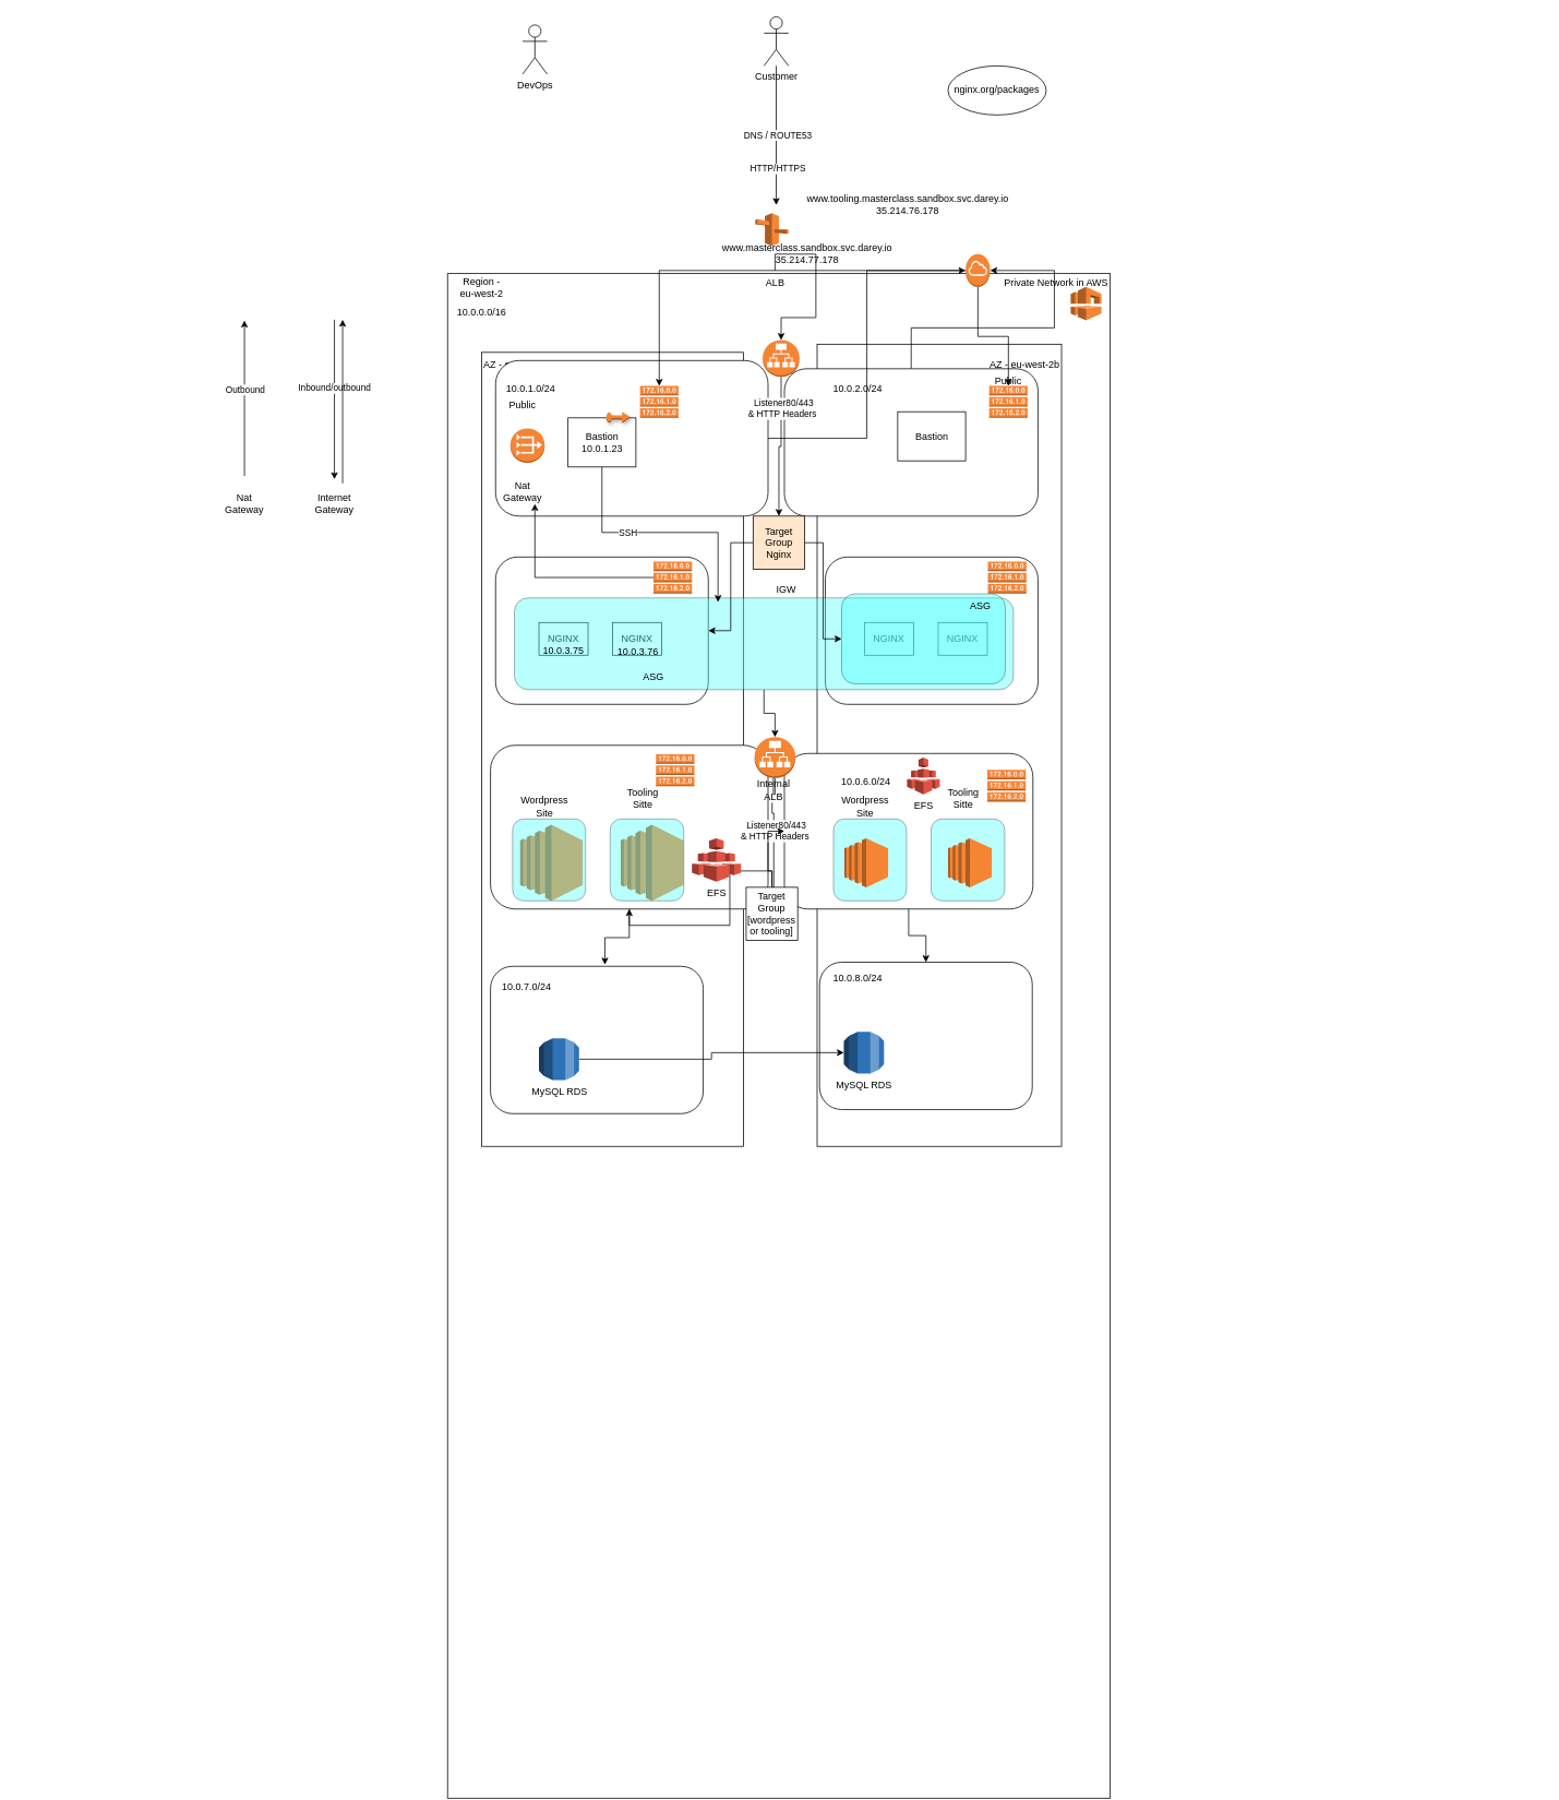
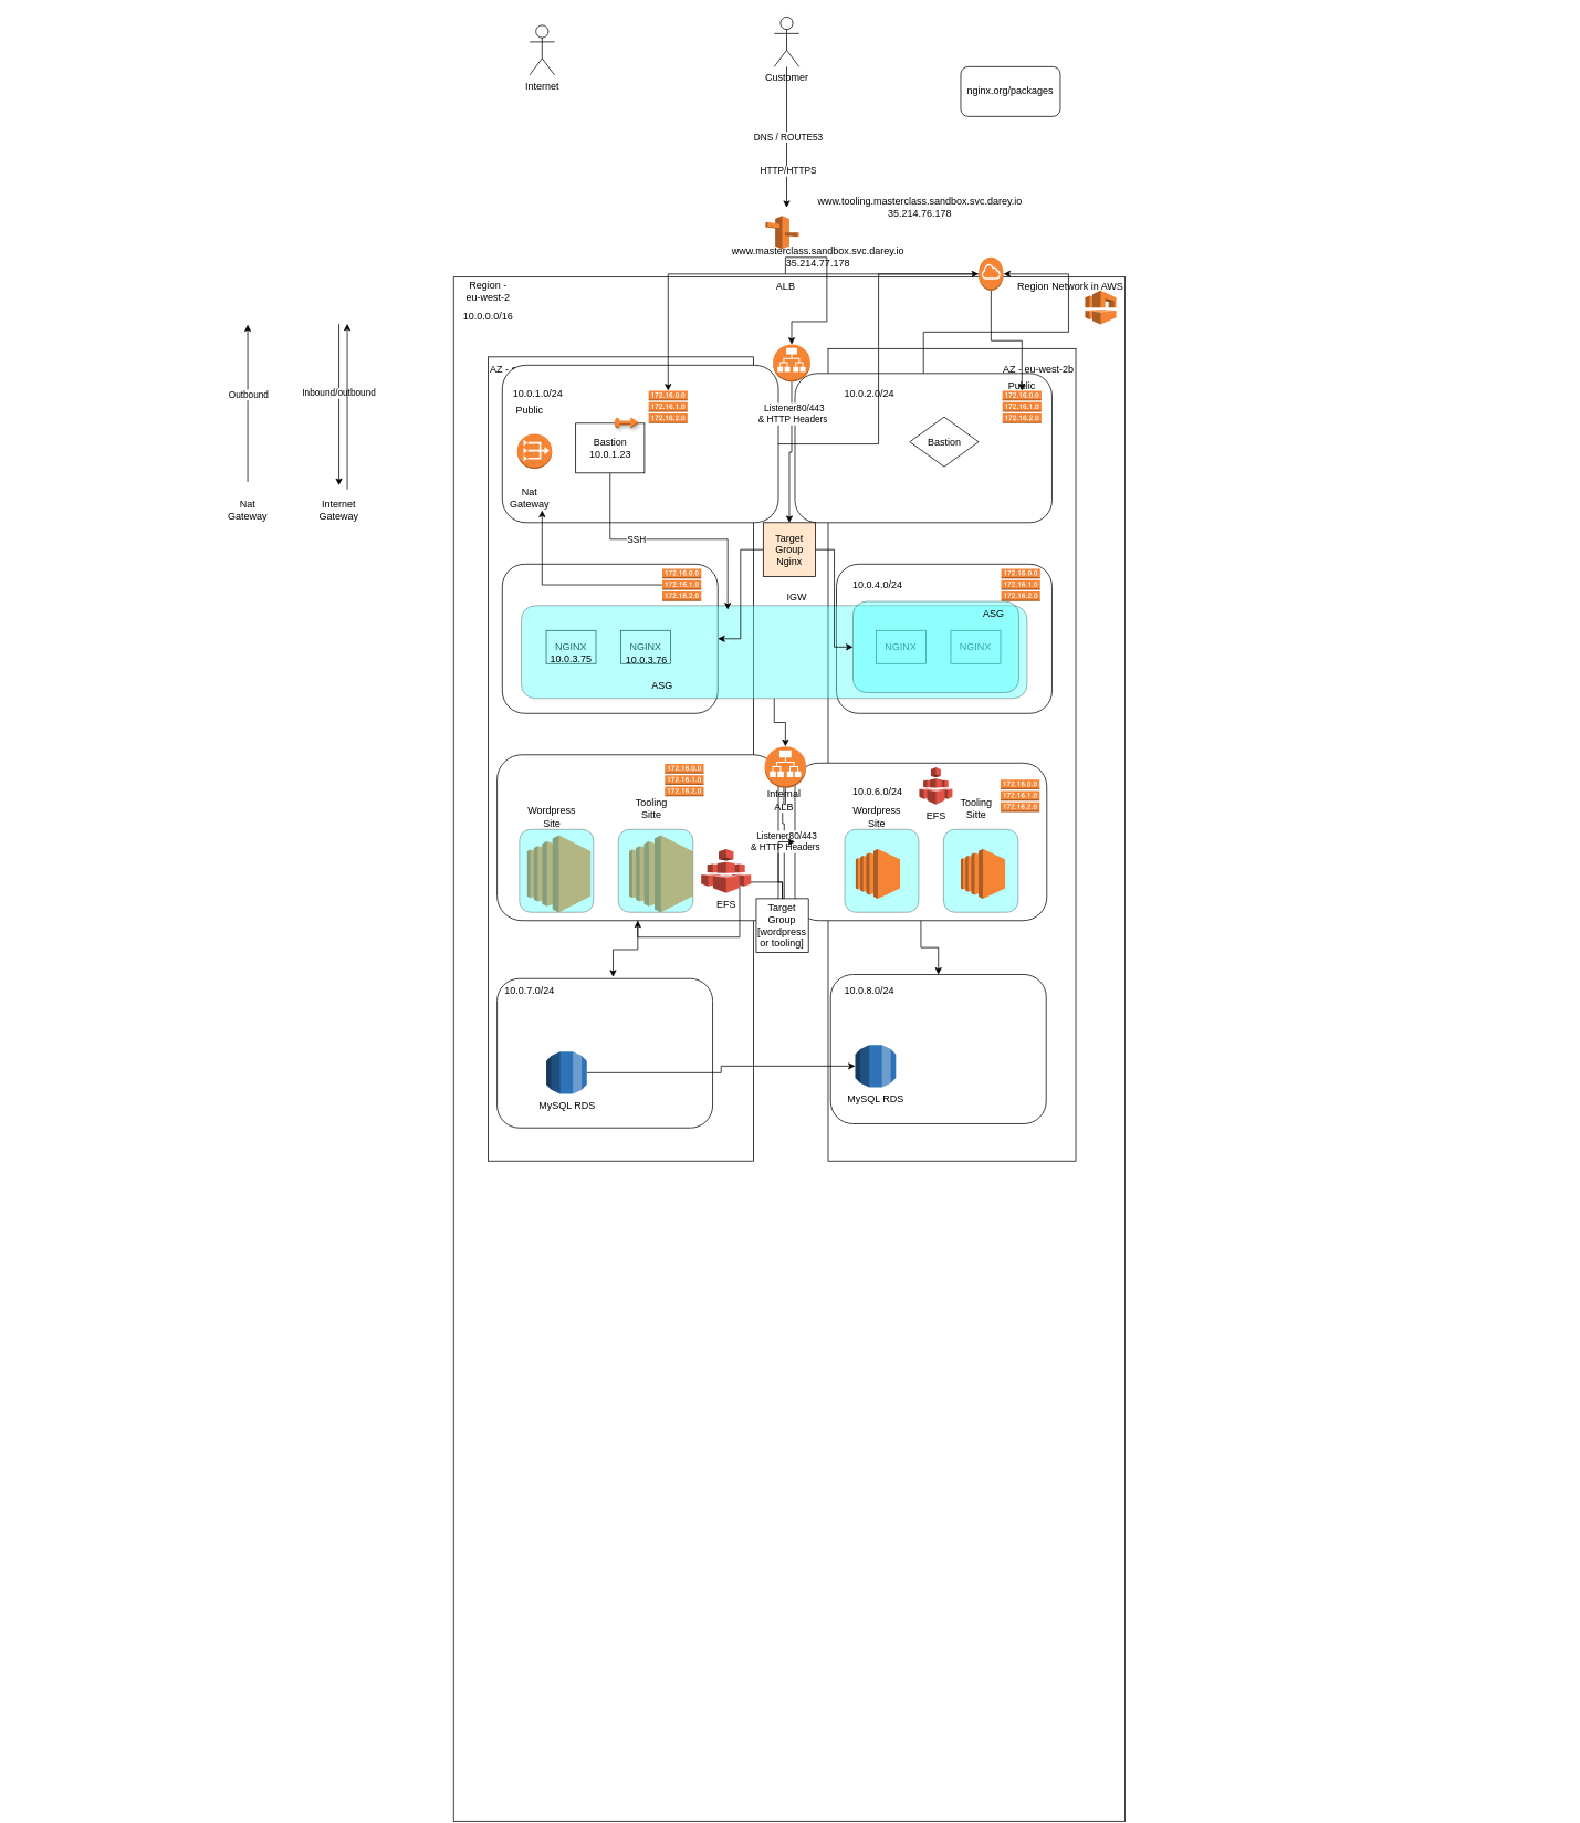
- <mxCell id="61" value="DevOps" style="shape=umlActor;verticalLabelPosition=bottom;verticalAlign=top;html=1;outlineConnect=0;" parent="1" vertex="1"><mxGeometry x="638" y="30" width="30" height="60" as="geometry" /></mxCell>
+ <mxCell id="61" value="Internet" style="shape=umlActor;verticalLabelPosition=bottom;verticalAlign=top;html=1;outlineConnect=0;" parent="1" vertex="1"><mxGeometry x="638" y="30" width="30" height="60" as="geometry" /></mxCell>
- <mxCell id="67" value="nginx.org/packages" style="ellipse;whiteSpace=wrap;html=1;fillColor=#FFFFFF;" parent="1" vertex="1"><mxGeometry x="1158" y="80" width="120" height="60" as="geometry" /></mxCell>
+ <mxCell id="67" value="nginx.org/packages" style="rounded=1;whiteSpace=wrap;html=1;fillColor=#FFFFFF;" parent="1" vertex="1"><mxGeometry x="1158" y="80" width="120" height="60" as="geometry" /></mxCell>
- <mxCell id="4" value="Private Network in AWS" style="text;html=1;strokeColor=none;fillColor=none;align=center;verticalAlign=middle;whiteSpace=wrap;rounded=0;" parent="1" vertex="1"><mxGeometry x="1216" y="340" width="148.75" height="10" as="geometry" /></mxCell>
+ <mxCell id="4" value="Region Network in AWS" style="text;html=1;strokeColor=none;fillColor=none;align=center;verticalAlign=middle;whiteSpace=wrap;rounded=0;" parent="1" vertex="1"><mxGeometry x="1216" y="340" width="148.75" height="10" as="geometry" /></mxCell>
- <mxCell id="60" value="Bastion" style="rounded=0;whiteSpace=wrap;html=1;fillColor=#FFFFFF;" parent="1" vertex="1"><mxGeometry x="1096.5" y="502.5" width="83" height="60" as="geometry" /></mxCell>
+ <mxCell id="60" value="Bastion" style="rhombus;whiteSpace=wrap;html=1;fillColor=#FFFFFF;" parent="1" vertex="1"><mxGeometry x="1096.5" y="502.5" width="83" height="60" as="geometry" /></mxCell>
+ <mxCell id="31" value="10.0.4.0/24" style="text;html=1;strokeColor=none;fillColor=none;align=center;verticalAlign=middle;whiteSpace=wrap;rounded=0;" parent="1" vertex="1"><mxGeometry x="1028" y="690" width="60" height="30" as="geometry" /></mxCell>
- <mxCell id="34" value="10.0.7.0/24" style="text;html=1;strokeColor=none;fillColor=none;align=center;verticalAlign=middle;whiteSpace=wrap;rounded=0;" parent="1" vertex="1"><mxGeometry x="613" y="1190" width="60" height="30" as="geometry" /></mxCell>
+ <mxCell id="34" value="10.0.7.0/24" style="text;html=1;strokeColor=none;fillColor=none;align=center;verticalAlign=middle;whiteSpace=wrap;rounded=0;" parent="1" vertex="1"><mxGeometry x="608" y="1180" width="60" height="30" as="geometry" /></mxCell>
